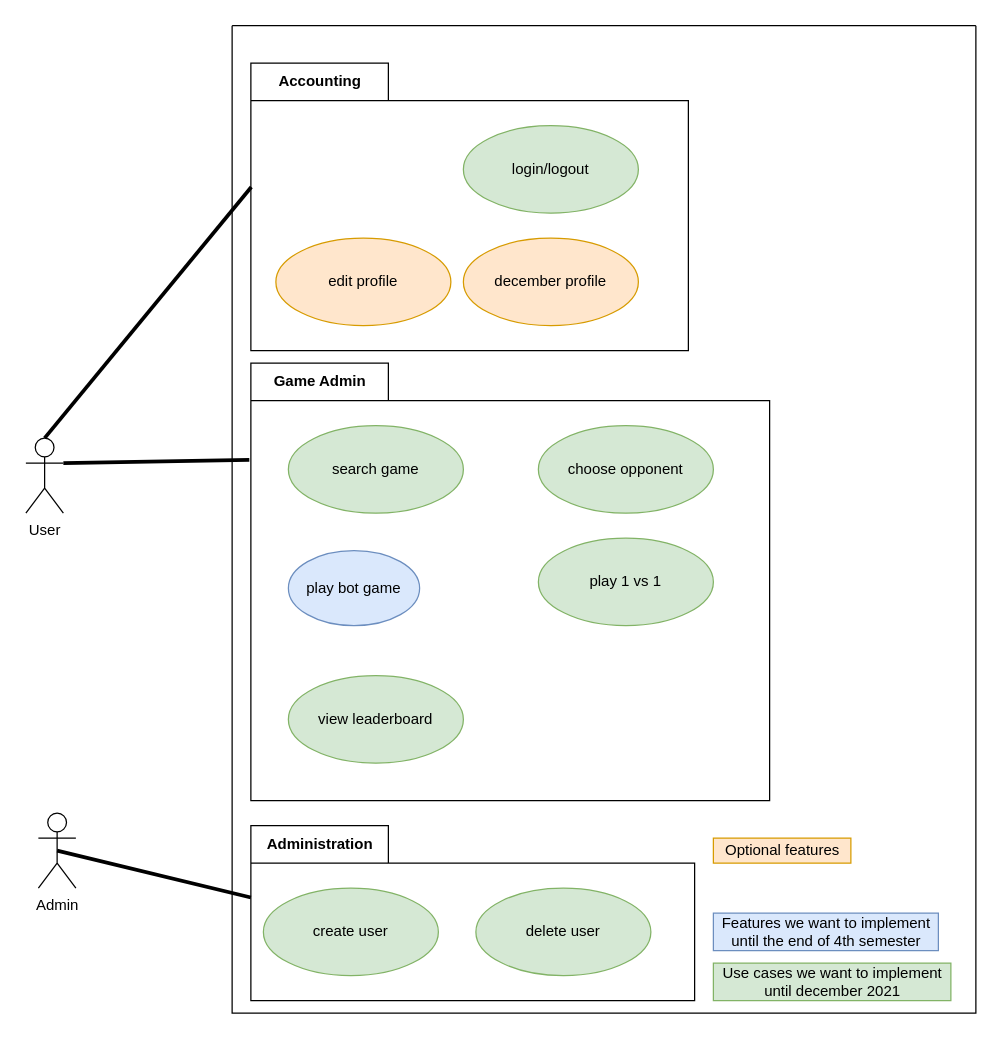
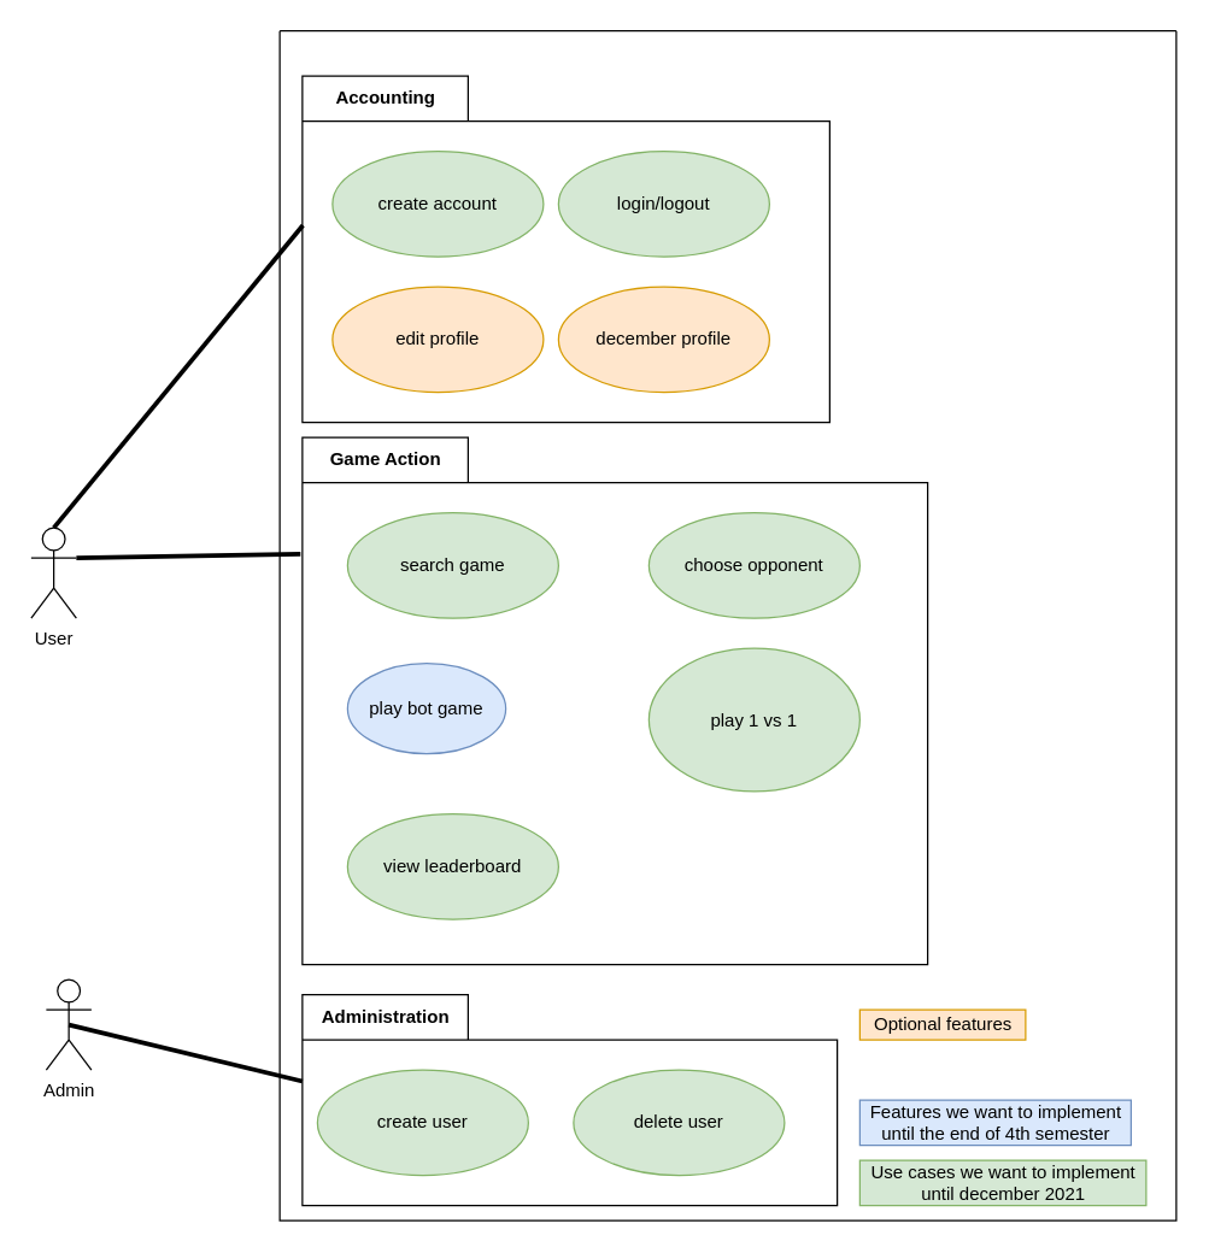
+ <mxCell id="7" value="create account" style="ellipse;whiteSpace=wrap;html=1;fillColor=#d5e8d4;strokeColor=#82b366;" vertex="1" parent="6"><mxGeometry x="20" y="50" width="140" height="70" as="geometry" /></mxCell>
- <mxCell id="11" value="Game Admin" style="shape=folder;fontStyle=1;tabWidth=110;tabHeight=30;tabPosition=left;html=1;boundedLbl=1;labelInHeader=1;container=1;collapsible=0;recursiveResize=0;" vertex="1" parent="2"><mxGeometry x="15" y="270" width="415" height="350" as="geometry" /></mxCell>
+ <mxCell id="11" value="Game Action" style="shape=folder;fontStyle=1;tabWidth=110;tabHeight=30;tabPosition=left;html=1;boundedLbl=1;labelInHeader=1;container=1;collapsible=0;recursiveResize=0;" vertex="1" parent="2"><mxGeometry x="15" y="270" width="415" height="350" as="geometry" /></mxCell>
- <mxCell id="15" value="play 1 vs 1" style="ellipse;whiteSpace=wrap;html=1;fillColor=#d5e8d4;strokeColor=#82b366;" vertex="1" parent="11"><mxGeometry x="230" y="140" width="140" height="70" as="geometry" /></mxCell>
+ <mxCell id="15" value="play 1 vs 1" style="ellipse;whiteSpace=wrap;html=1;fillColor=#d5e8d4;strokeColor=#82b366;" vertex="1" parent="11"><mxGeometry x="230" y="140" width="140" height="95" as="geometry" /></mxCell>
